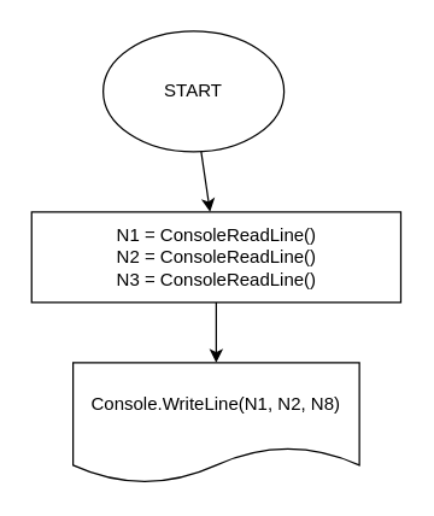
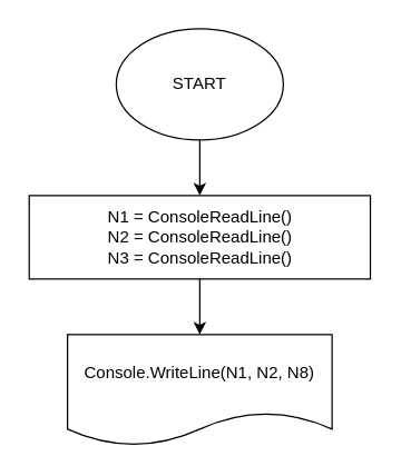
- <mxCell id="3" value="START" style="ellipse;whiteSpace=wrap;html=1;" vertex="1" parent="1"><mxGeometry x="68" y="20" width="120" height="80" as="geometry" /></mxCell>
+ <mxCell id="3" value="START" style="ellipse;whiteSpace=wrap;html=1;" vertex="1" parent="1"><mxGeometry x="83" y="20" width="120" height="80" as="geometry" /></mxCell>
